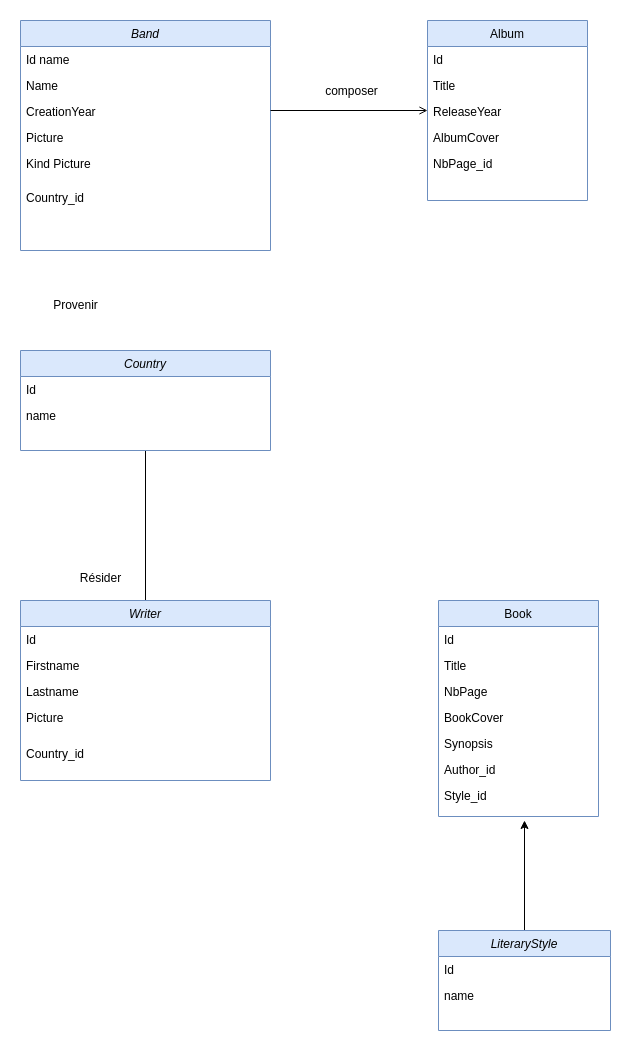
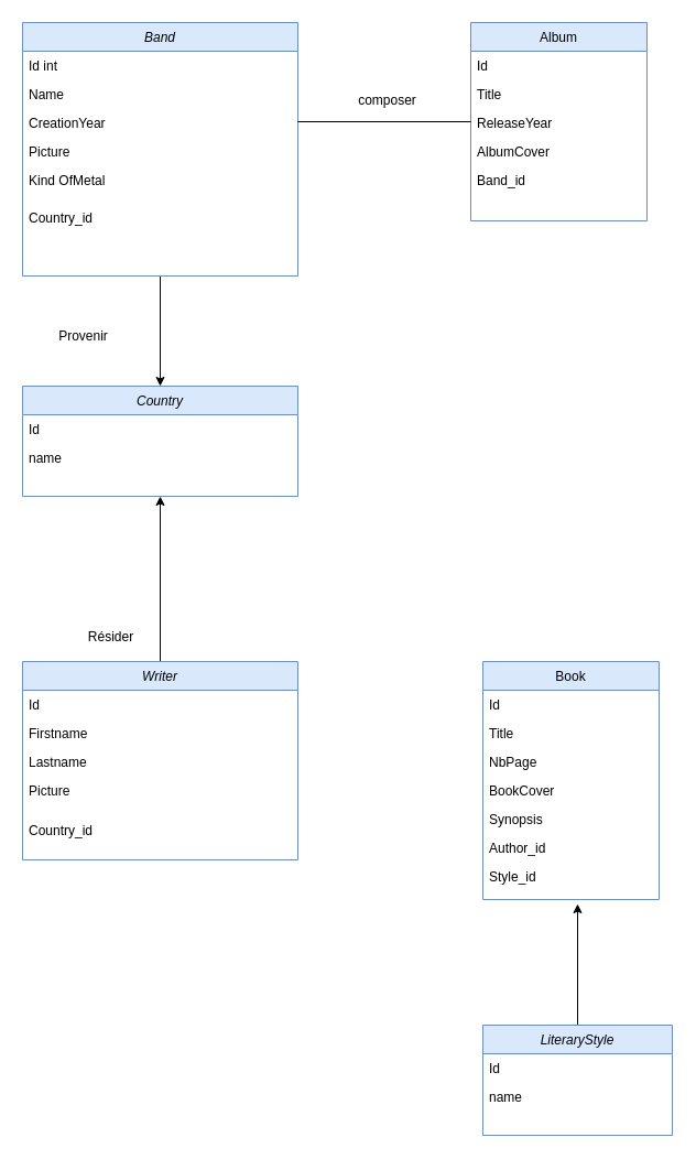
- <mxCell id="4" value="Id name" style="text;align=left;verticalAlign=top;spacingLeft=4;spacingRight=4;overflow=hidden;rotatable=0;points=[[0,0.5],[1,0.5]];portConstraint=eastwest;" parent="3" vertex="1"><mxGeometry y="26" width="250" height="26" as="geometry" /></mxCell>
+ <mxCell id="4" value="Id int" style="text;align=left;verticalAlign=top;spacingLeft=4;spacingRight=4;overflow=hidden;rotatable=0;points=[[0,0.5],[1,0.5]];portConstraint=eastwest;" parent="3" vertex="1"><mxGeometry y="26" width="250" height="26" as="geometry" /></mxCell>
- <mxCell id="16" value="" style="endArrow=open;shadow=0;strokeWidth=1;rounded=0;endFill=1;edgeStyle=elbowEdgeStyle;elbow=vertical;" parent="1" source="3" target="10" edge="1"><mxGeometry x="0.5" y="41" relative="1" as="geometry"><mxPoint x="299" y="102" as="sourcePoint" /><mxPoint x="459" y="102" as="targetPoint" /><mxPoint x="-40" y="32" as="offset" /></mxGeometry></mxCell>
+ <mxCell id="16" value="" style="endArrow=none;shadow=0;strokeWidth=1;rounded=0;endFill=1;edgeStyle=elbowEdgeStyle;elbow=vertical;" parent="1" source="3" target="10" edge="1"><mxGeometry x="0.5" y="41" relative="1" as="geometry"><mxPoint x="299" y="102" as="sourcePoint" /><mxPoint x="459" y="102" as="targetPoint" /><mxPoint x="-40" y="32" as="offset" /></mxGeometry></mxCell>
- <mxCell id="8" value="Kind Picture" style="text;align=left;verticalAlign=top;spacingLeft=4;spacingRight=4;overflow=hidden;rotatable=0;points=[[0,0.5],[1,0.5]];portConstraint=eastwest;rounded=0;shadow=0;html=0;" parent="3" vertex="1"><mxGeometry y="130" width="250" height="34" as="geometry" /></mxCell>
+ <mxCell id="8" value="Kind OfMetal" style="text;align=left;verticalAlign=top;spacingLeft=4;spacingRight=4;overflow=hidden;rotatable=0;points=[[0,0.5],[1,0.5]];portConstraint=eastwest;rounded=0;shadow=0;html=0;" parent="3" vertex="1"><mxGeometry y="130" width="250" height="34" as="geometry" /></mxCell>
- <mxCell id="15" value="NbPage_id" style="text;align=left;verticalAlign=top;spacingLeft=4;spacingRight=4;overflow=hidden;rotatable=0;points=[[0,0.5],[1,0.5]];portConstraint=eastwest;rounded=0;shadow=0;html=0;" parent="10" vertex="1"><mxGeometry y="130" width="160" height="26" as="geometry" /></mxCell>
+ <mxCell id="15" value="Band_id" style="text;align=left;verticalAlign=top;spacingLeft=4;spacingRight=4;overflow=hidden;rotatable=0;points=[[0,0.5],[1,0.5]];portConstraint=eastwest;rounded=0;shadow=0;html=0;" parent="10" vertex="1"><mxGeometry y="130" width="160" height="26" as="geometry" /></mxCell>
+ <mxCell id="2" style="edgeStyle=orthogonalEdgeStyle;rounded=0;orthogonalLoop=1;jettySize=auto;html=1;entryX=0.5;entryY=0;entryDx=0;entryDy=0;" parent="1" source="3" target="33" edge="1"><mxGeometry relative="1" as="geometry" /></mxCell>
- <mxCell id="18" style="edgeStyle=orthogonalEdgeStyle;rounded=0;orthogonalLoop=1;jettySize=auto;html=1;entryX=0.5;entryY=1;entryDx=0;entryDy=0;endArrow=none;" parent="1" source="19" target="33" edge="1"><mxGeometry relative="1" as="geometry" /></mxCell>
+ <mxCell id="18" style="edgeStyle=orthogonalEdgeStyle;rounded=0;orthogonalLoop=1;jettySize=auto;html=1;entryX=0.5;entryY=1;entryDx=0;entryDy=0;" parent="1" source="19" target="33" edge="1"><mxGeometry relative="1" as="geometry" /></mxCell>
